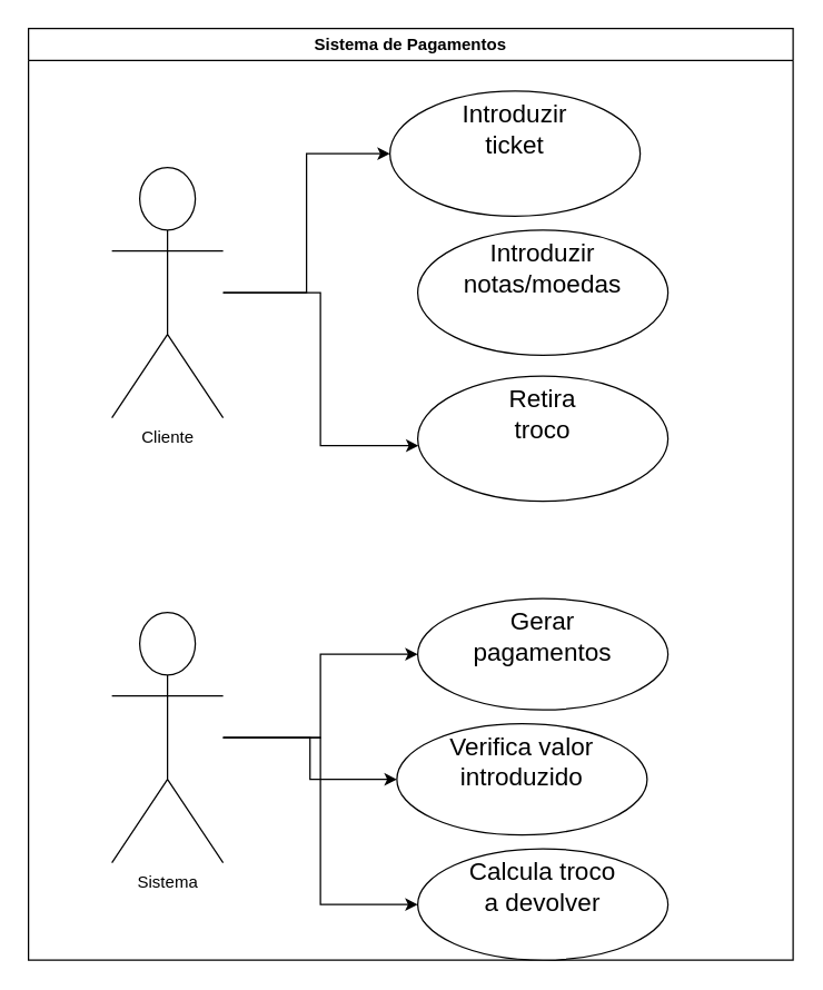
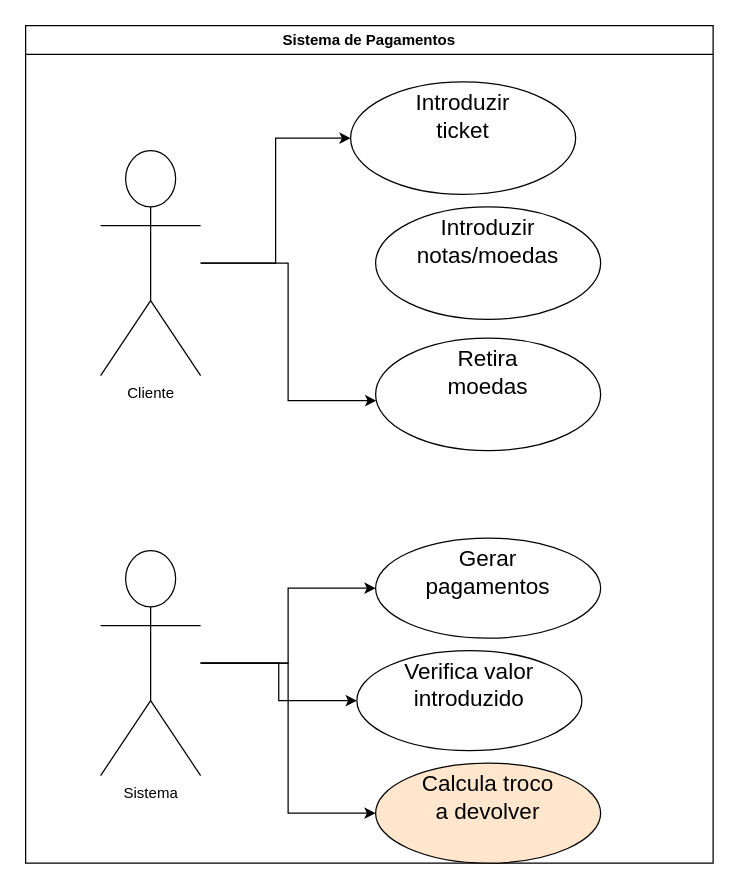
- <mxCell id="8" value="&lt;font style=&quot;font-size: 18px;&quot;&gt;Retira &lt;br&gt;troco&lt;/font&gt;" style="ellipse;whiteSpace=wrap;html=1;verticalAlign=top;" vertex="1" parent="2"><mxGeometry x="280" y="250" width="180" height="90" as="geometry" /></mxCell>
+ <mxCell id="8" value="&lt;font style=&quot;font-size: 18px;&quot;&gt;Retira &lt;br&gt;moedas&lt;/font&gt;" style="ellipse;whiteSpace=wrap;html=1;verticalAlign=top;" vertex="1" parent="2"><mxGeometry x="280" y="250" width="180" height="90" as="geometry" /></mxCell>
- <mxCell id="15" value="&lt;font style=&quot;font-size: 18px;&quot;&gt;Calcula troco&lt;br&gt;a devolver&lt;/font&gt;" style="ellipse;whiteSpace=wrap;html=1;verticalAlign=top;" vertex="1" parent="2"><mxGeometry x="280" y="590" width="180" height="80" as="geometry" /></mxCell>
+ <mxCell id="15" value="&lt;font style=&quot;font-size: 18px;&quot;&gt;Calcula troco&lt;br&gt;a devolver&lt;/font&gt;" style="ellipse;whiteSpace=wrap;html=1;verticalAlign=top;fillColor=#ffe6cc;" vertex="1" parent="2"><mxGeometry x="280" y="590" width="180" height="80" as="geometry" /></mxCell>
